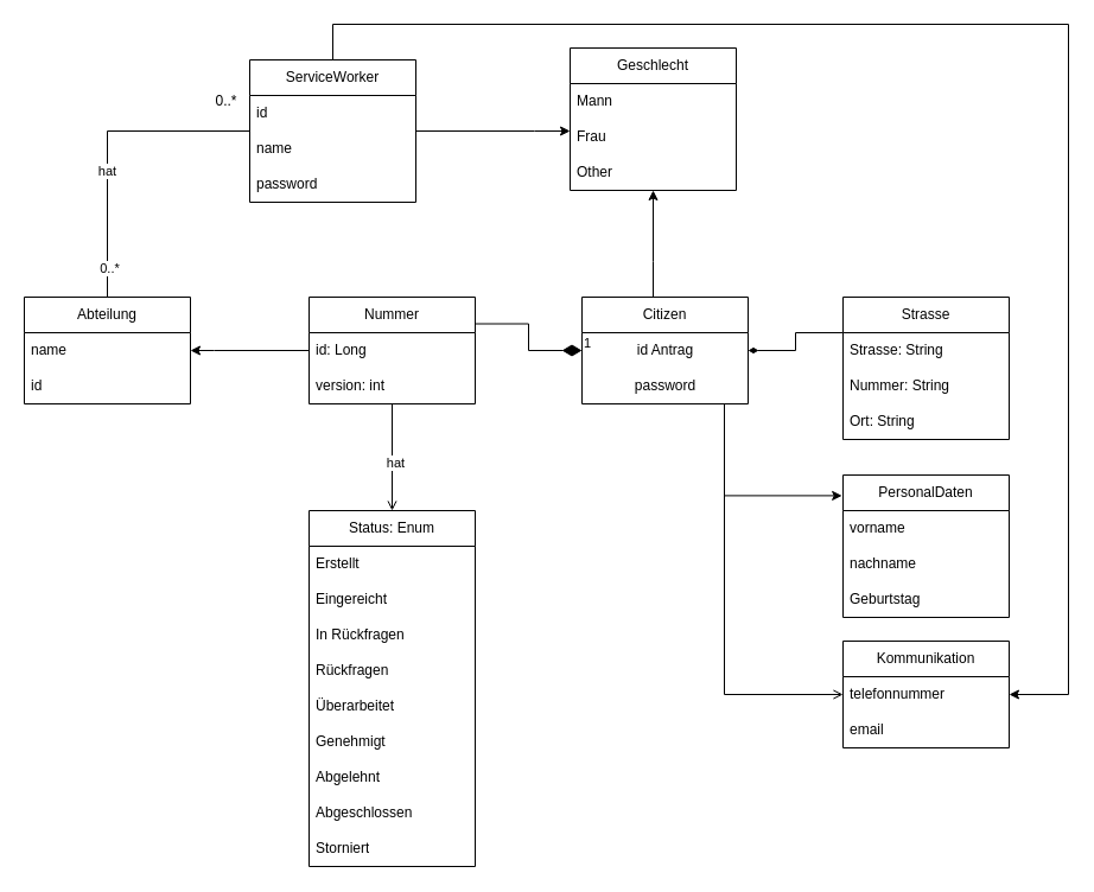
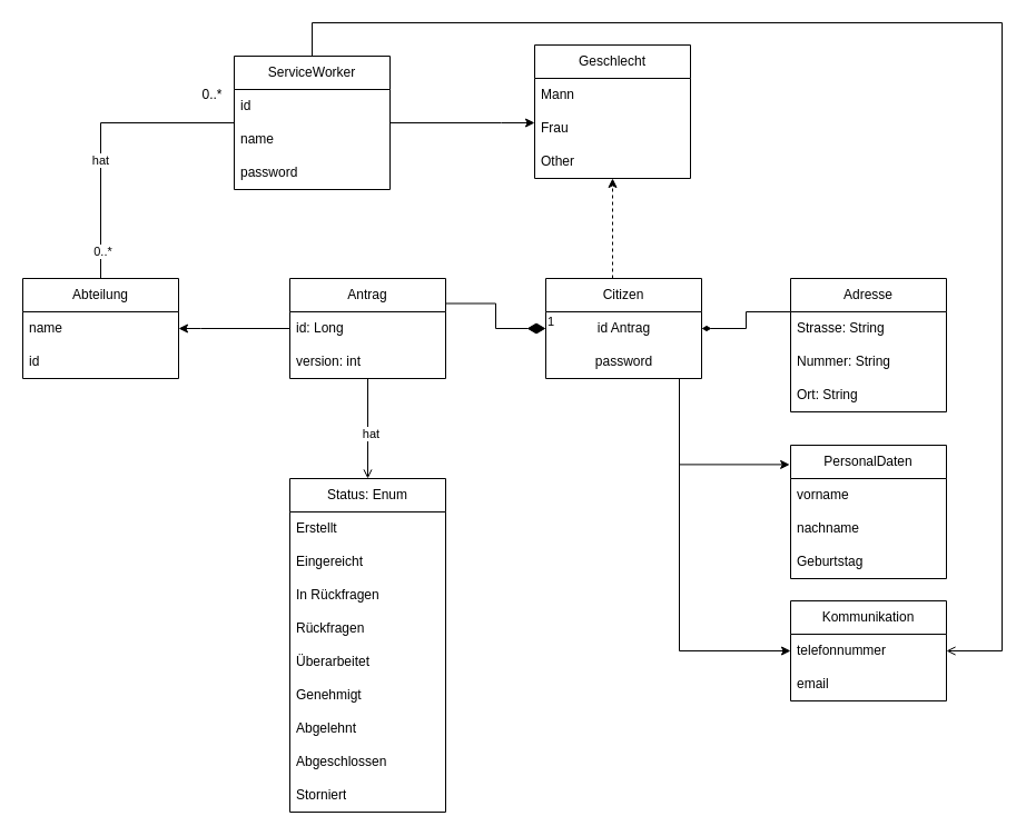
- <mxCell id="3" style="edgeStyle=orthogonalEdgeStyle;rounded=0;orthogonalLoop=1;jettySize=auto;html=1;" edge="1" parent="1" source="5" target="42"><mxGeometry relative="1" as="geometry"><Array as="points"><mxPoint x="550" y="220" /><mxPoint x="550" y="220" /></Array></mxGeometry></mxCell>
+ <mxCell id="3" style="edgeStyle=orthogonalEdgeStyle;rounded=0;orthogonalLoop=1;jettySize=auto;html=1;dashed=1;" edge="1" parent="1" source="5" target="42"><mxGeometry relative="1" as="geometry"><Array as="points"><mxPoint x="550" y="220" /><mxPoint x="550" y="220" /></Array></mxGeometry></mxCell>
- <mxCell id="12" value="Nummer" style="swimlane;fontStyle=0;childLayout=stackLayout;horizontal=1;startSize=30;horizontalStack=0;resizeParent=1;resizeParentMax=0;resizeLast=0;collapsible=1;marginBottom=0;whiteSpace=wrap;html=1;" vertex="1" parent="1"><mxGeometry x="260" y="250" width="140" height="90" as="geometry" /></mxCell>
+ <mxCell id="12" value="Antrag" style="swimlane;fontStyle=0;childLayout=stackLayout;horizontal=1;startSize=30;horizontalStack=0;resizeParent=1;resizeParentMax=0;resizeLast=0;collapsible=1;marginBottom=0;whiteSpace=wrap;html=1;" vertex="1" parent="1"><mxGeometry x="260" y="250" width="140" height="90" as="geometry" /></mxCell>
- <mxCell id="15" value="Strasse" style="swimlane;fontStyle=0;childLayout=stackLayout;horizontal=1;startSize=30;horizontalStack=0;resizeParent=1;resizeParentMax=0;resizeLast=0;collapsible=1;marginBottom=0;whiteSpace=wrap;html=1;" vertex="1" parent="1"><mxGeometry x="710" y="250" width="140" height="120" as="geometry" /></mxCell>
+ <mxCell id="15" value="Adresse" style="swimlane;fontStyle=0;childLayout=stackLayout;horizontal=1;startSize=30;horizontalStack=0;resizeParent=1;resizeParentMax=0;resizeLast=0;collapsible=1;marginBottom=0;whiteSpace=wrap;html=1;" vertex="1" parent="1"><mxGeometry x="710" y="250" width="140" height="120" as="geometry" /></mxCell>
- <mxCell id="4" style="edgeStyle=orthogonalEdgeStyle;rounded=0;orthogonalLoop=1;jettySize=auto;html=1;endArrow=open;" edge="1" parent="1" source="5" target="51"><mxGeometry relative="1" as="geometry"><Array as="points"><mxPoint x="610" y="585" /></Array></mxGeometry></mxCell>
+ <mxCell id="4" style="edgeStyle=orthogonalEdgeStyle;rounded=0;orthogonalLoop=1;jettySize=auto;html=1;" edge="1" parent="1" source="5" target="51"><mxGeometry relative="1" as="geometry"><Array as="points"><mxPoint x="610" y="585" /></Array></mxGeometry></mxCell>
- <mxCell id="36" style="edgeStyle=orthogonalEdgeStyle;rounded=0;orthogonalLoop=1;jettySize=auto;html=1;" edge="1" parent="1" source="37" target="51"><mxGeometry relative="1" as="geometry"><Array as="points"><mxPoint x="280" y="20" /><mxPoint x="900" y="20" /><mxPoint x="900" y="585" /></Array></mxGeometry></mxCell>
+ <mxCell id="36" style="edgeStyle=orthogonalEdgeStyle;rounded=0;orthogonalLoop=1;jettySize=auto;html=1;endArrow=open;" edge="1" parent="1" source="37" target="51"><mxGeometry relative="1" as="geometry"><Array as="points"><mxPoint x="280" y="20" /><mxPoint x="900" y="20" /><mxPoint x="900" y="585" /></Array></mxGeometry></mxCell>
